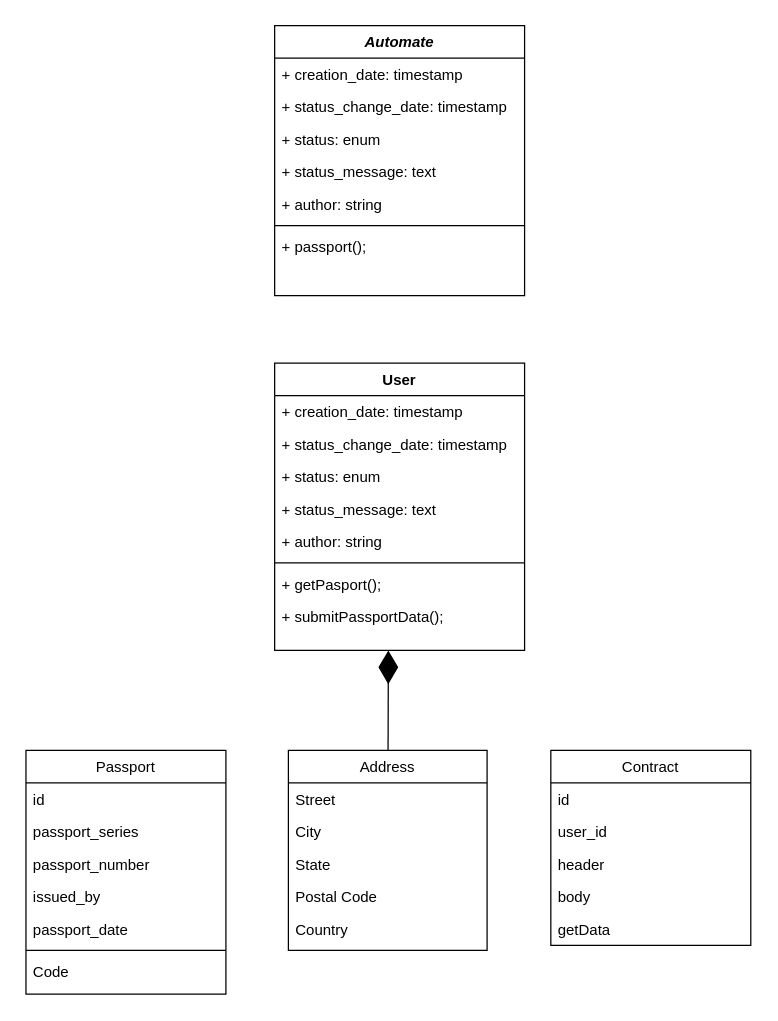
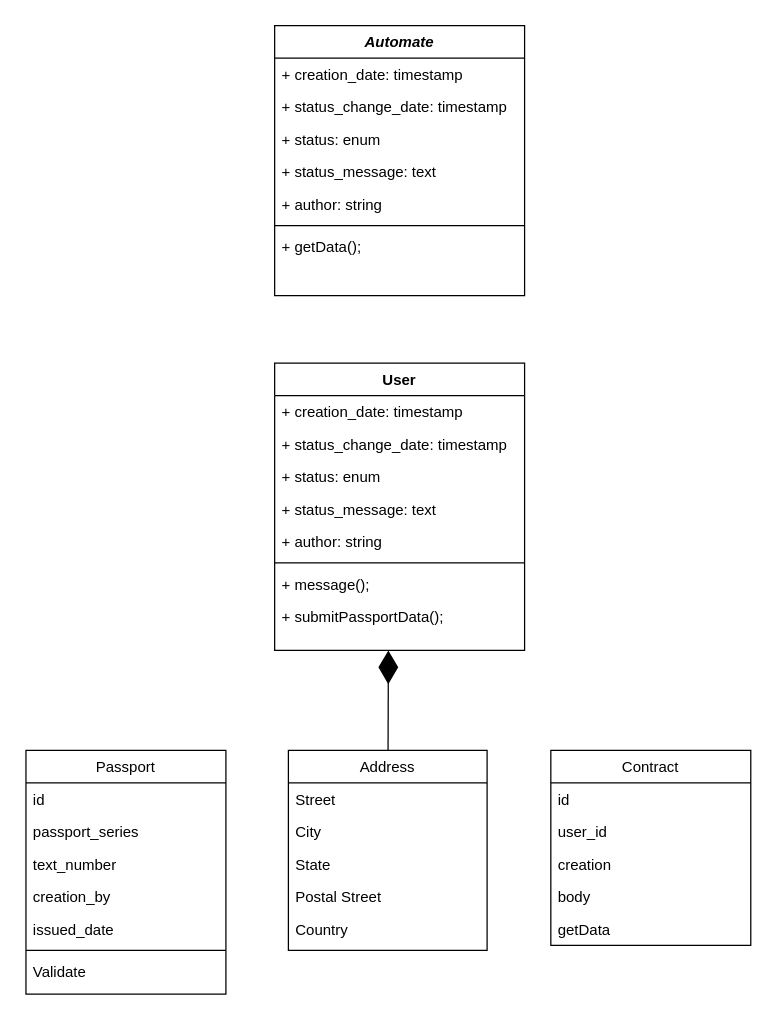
- <mxCell id="30" value="+ passport();" style="text;align=left;verticalAlign=top;spacingLeft=4;spacingRight=4;overflow=hidden;rotatable=0;points=[[0,0.5],[1,0.5]];portConstraint=eastwest;" vertex="1" parent="23"><mxGeometry y="164" width="200" height="26" as="geometry" /></mxCell>
+ <mxCell id="30" value="+ getData();" style="text;align=left;verticalAlign=top;spacingLeft=4;spacingRight=4;overflow=hidden;rotatable=0;points=[[0,0.5],[1,0.5]];portConstraint=eastwest;" vertex="1" parent="23"><mxGeometry y="164" width="200" height="26" as="geometry" /></mxCell>
- <mxCell id="38" value="+ getPasport();" style="text;align=left;verticalAlign=top;spacingLeft=4;spacingRight=4;overflow=hidden;rotatable=0;points=[[0,0.5],[1,0.5]];portConstraint=eastwest;" vertex="1" parent="31"><mxGeometry y="164" width="200" height="26" as="geometry" /></mxCell>
+ <mxCell id="38" value="+ message();" style="text;align=left;verticalAlign=top;spacingLeft=4;spacingRight=4;overflow=hidden;rotatable=0;points=[[0,0.5],[1,0.5]];portConstraint=eastwest;" vertex="1" parent="31"><mxGeometry y="164" width="200" height="26" as="geometry" /></mxCell>
- <mxCell id="11" value="passport_number" style="text;align=left;verticalAlign=top;spacingLeft=4;spacingRight=4;overflow=hidden;rotatable=0;points=[[0,0.5],[1,0.5]];portConstraint=eastwest;rounded=0;shadow=0;html=0;" vertex="1" parent="8"><mxGeometry y="78" width="160" height="26" as="geometry" /></mxCell>
+ <mxCell id="11" value="text_number" style="text;align=left;verticalAlign=top;spacingLeft=4;spacingRight=4;overflow=hidden;rotatable=0;points=[[0,0.5],[1,0.5]];portConstraint=eastwest;rounded=0;shadow=0;html=0;" vertex="1" parent="8"><mxGeometry y="78" width="160" height="26" as="geometry" /></mxCell>
- <mxCell id="19" value="header" style="text;align=left;verticalAlign=top;spacingLeft=4;spacingRight=4;overflow=hidden;rotatable=0;points=[[0,0.5],[1,0.5]];portConstraint=eastwest;" vertex="1" parent="16"><mxGeometry y="78" width="160" height="26" as="geometry" /></mxCell>
+ <mxCell id="19" value="creation" style="text;align=left;verticalAlign=top;spacingLeft=4;spacingRight=4;overflow=hidden;rotatable=0;points=[[0,0.5],[1,0.5]];portConstraint=eastwest;" vertex="1" parent="16"><mxGeometry y="78" width="160" height="26" as="geometry" /></mxCell>
- <mxCell id="12" value="issued_by" style="text;align=left;verticalAlign=top;spacingLeft=4;spacingRight=4;overflow=hidden;rotatable=0;points=[[0,0.5],[1,0.5]];portConstraint=eastwest;rounded=0;shadow=0;html=0;" vertex="1" parent="8"><mxGeometry y="104" width="160" height="26" as="geometry" /></mxCell>
+ <mxCell id="12" value="creation_by" style="text;align=left;verticalAlign=top;spacingLeft=4;spacingRight=4;overflow=hidden;rotatable=0;points=[[0,0.5],[1,0.5]];portConstraint=eastwest;rounded=0;shadow=0;html=0;" vertex="1" parent="8"><mxGeometry y="104" width="160" height="26" as="geometry" /></mxCell>
- <mxCell id="6" value="Postal Code" style="text;align=left;verticalAlign=top;spacingLeft=4;spacingRight=4;overflow=hidden;rotatable=0;points=[[0,0.5],[1,0.5]];portConstraint=eastwest;rounded=0;shadow=0;html=0;" parent="2" vertex="1"><mxGeometry y="104" width="159" height="26" as="geometry" /></mxCell>
+ <mxCell id="6" value="Postal Street" style="text;align=left;verticalAlign=top;spacingLeft=4;spacingRight=4;overflow=hidden;rotatable=0;points=[[0,0.5],[1,0.5]];portConstraint=eastwest;rounded=0;shadow=0;html=0;" parent="2" vertex="1"><mxGeometry y="104" width="159" height="26" as="geometry" /></mxCell>
- <mxCell id="13" value="passport_date" style="text;align=left;verticalAlign=top;spacingLeft=4;spacingRight=4;overflow=hidden;rotatable=0;points=[[0,0.5],[1,0.5]];portConstraint=eastwest;rounded=0;shadow=0;html=0;" vertex="1" parent="8"><mxGeometry y="130" width="160" height="26" as="geometry" /></mxCell>
+ <mxCell id="13" value="issued_date" style="text;align=left;verticalAlign=top;spacingLeft=4;spacingRight=4;overflow=hidden;rotatable=0;points=[[0,0.5],[1,0.5]];portConstraint=eastwest;rounded=0;shadow=0;html=0;" vertex="1" parent="8"><mxGeometry y="130" width="160" height="26" as="geometry" /></mxCell>
- <mxCell id="15" value="Code" style="text;align=left;verticalAlign=top;spacingLeft=4;spacingRight=4;overflow=hidden;rotatable=0;points=[[0,0.5],[1,0.5]];portConstraint=eastwest;" vertex="1" parent="8"><mxGeometry y="164" width="160" height="26" as="geometry" /></mxCell>
+ <mxCell id="15" value="Validate" style="text;align=left;verticalAlign=top;spacingLeft=4;spacingRight=4;overflow=hidden;rotatable=0;points=[[0,0.5],[1,0.5]];portConstraint=eastwest;" vertex="1" parent="8"><mxGeometry y="164" width="160" height="26" as="geometry" /></mxCell>
